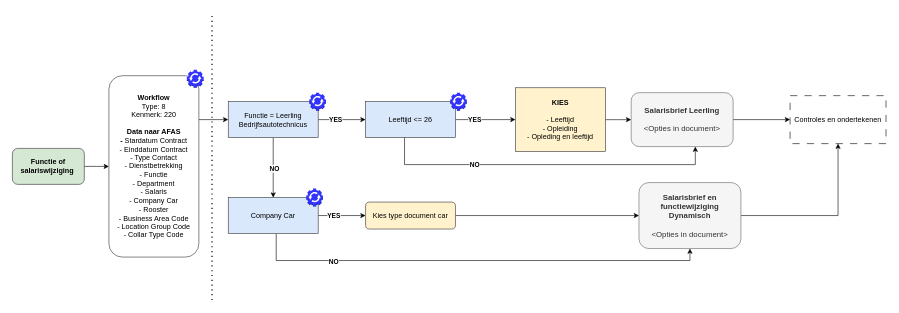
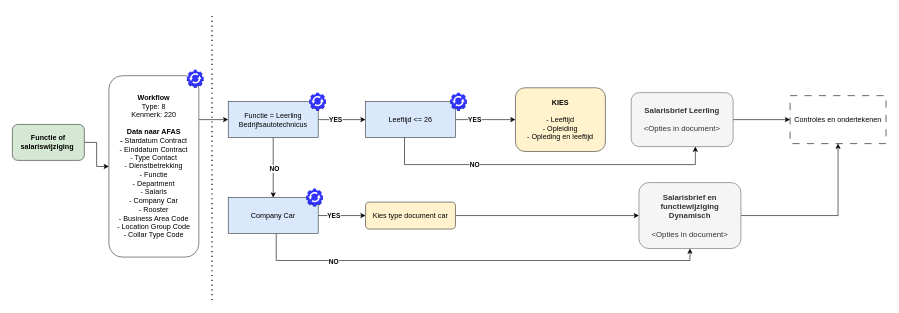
- <mxCell id="23" value="&lt;div&gt;&lt;div&gt;&lt;b&gt;KIES&lt;/b&gt;&lt;/div&gt;&lt;div&gt;&lt;br&gt;&lt;/div&gt;&lt;div&gt;- Leeftijd&lt;/div&gt;&lt;div&gt;- Opleiding&lt;/div&gt;&lt;div&gt;- Opleding en leeftijd&lt;/div&gt;&lt;/div&gt;" style="whiteSpace=wrap;html=1;fillColor=#fff2cc;strokeColor=#333333;rounded=0;" parent="1" vertex="1"><mxGeometry x="859" y="145.88" width="150" height="106.25" as="geometry" /></mxCell>
+ <mxCell id="23" value="&lt;div&gt;&lt;div&gt;&lt;b&gt;KIES&lt;/b&gt;&lt;/div&gt;&lt;div&gt;&lt;br&gt;&lt;/div&gt;&lt;div&gt;- Leeftijd&lt;/div&gt;&lt;div&gt;- Opleiding&lt;/div&gt;&lt;div&gt;- Opleding en leeftijd&lt;/div&gt;&lt;/div&gt;" style="rounded=1;whiteSpace=wrap;html=1;fillColor=#fff2cc;strokeColor=#333333;" parent="1" vertex="1"><mxGeometry x="859" y="145.88" width="150" height="106.25" as="geometry" /></mxCell>
- <mxCell id="22" style="edgeStyle=orthogonalEdgeStyle;rounded=0;orthogonalLoop=1;jettySize=auto;html=1;" parent="1" source="23" target="21" edge="1"><mxGeometry relative="1" as="geometry" /></mxCell>
- <mxCell id="3" value="&lt;div&gt;&lt;b&gt;Functie of salariswijziging&amp;nbsp;&lt;/b&gt;&lt;/div&gt;" style="rounded=1;whiteSpace=wrap;html=1;strokeColor=#333333;align=center;fillColor=#d5e8d4;" parent="1" vertex="1"><mxGeometry x="20" y="247" width="120" height="60" as="geometry" /></mxCell>
+ <mxCell id="3" value="&lt;div&gt;&lt;b&gt;Functie of salariswijziging&amp;nbsp;&lt;/b&gt;&lt;/div&gt;" style="rounded=1;whiteSpace=wrap;html=1;strokeColor=#333333;align=center;fillColor=#d5e8d4;" parent="1" vertex="1"><mxGeometry x="20" y="207" width="120" height="60" as="geometry" /></mxCell>
